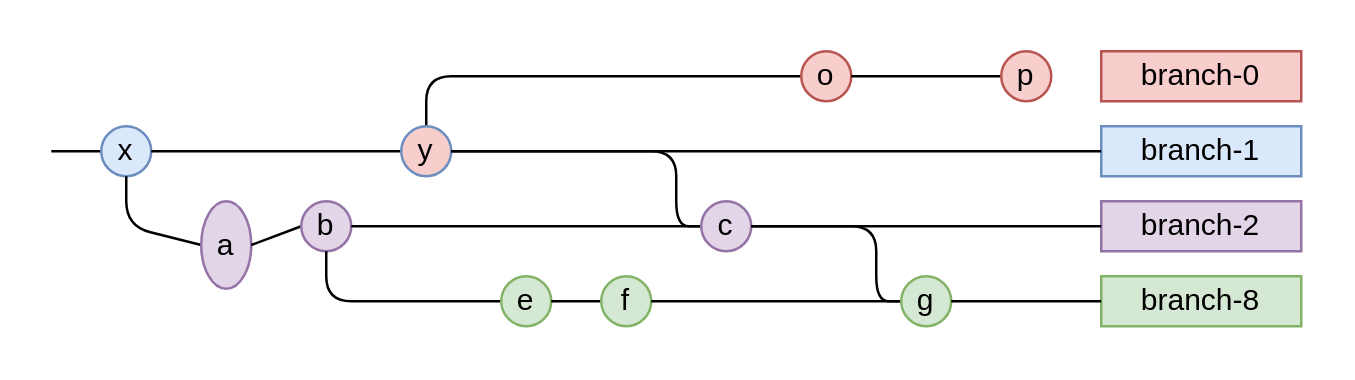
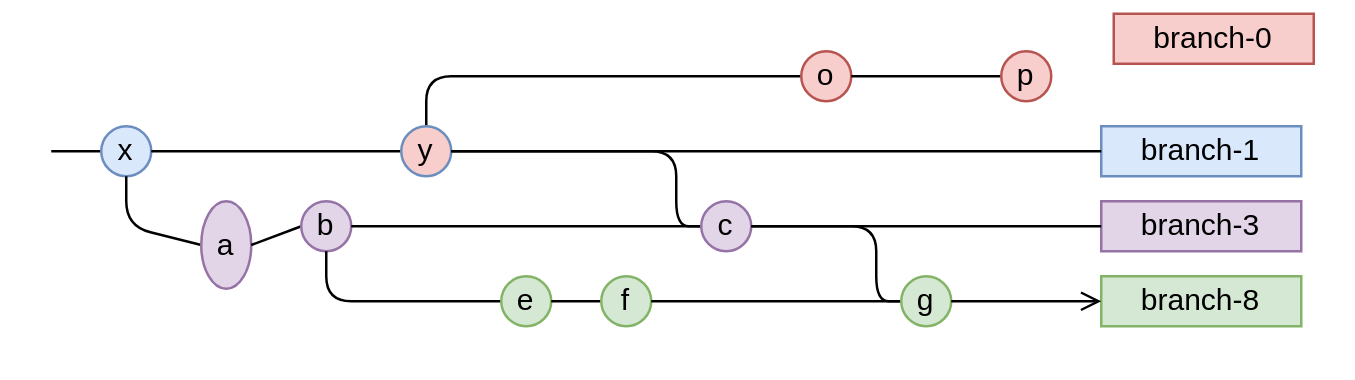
- <mxCell id="2" value="branch-0" style="rounded=0;whiteSpace=wrap;html=1;fillColor=#f8cecc;strokeColor=#b85450;" parent="1" vertex="1"><mxGeometry x="440" y="20" width="80" height="20" as="geometry" /></mxCell>
+ <mxCell id="2" value="branch-0" style="rounded=0;whiteSpace=wrap;html=1;fillColor=#f8cecc;strokeColor=#b85450;" parent="1" vertex="1"><mxGeometry x="445" y="5" width="80" height="20" as="geometry" /></mxCell>
- <mxCell id="13" value="branch-2" style="rounded=0;whiteSpace=wrap;html=1;fillColor=#e1d5e7;strokeColor=#9673a6;" parent="1" vertex="1"><mxGeometry x="440" y="80" width="80" height="20" as="geometry" /></mxCell>
+ <mxCell id="13" value="branch-3" style="rounded=0;whiteSpace=wrap;html=1;fillColor=#e1d5e7;strokeColor=#9673a6;" parent="1" vertex="1"><mxGeometry x="440" y="80" width="80" height="20" as="geometry" /></mxCell>
- <mxCell id="30" value="" style="endArrow=none;html=1;rounded=1;exitX=1;exitY=0.5;exitDx=0;exitDy=0;entryX=0;entryY=0.5;entryDx=0;entryDy=0;" edge="1" parent="1" source="29" target="22"><mxGeometry width="50" height="50" relative="1" as="geometry"><mxPoint x="380" y="120" as="sourcePoint" /><mxPoint x="440" y="120" as="targetPoint" /></mxGeometry></mxCell>
+ <mxCell id="30" value="" style="endArrow=open;html=1;rounded=1;exitX=1;exitY=0.5;exitDx=0;exitDy=0;entryX=0;entryY=0.5;entryDx=0;entryDy=0;" edge="1" parent="1" source="29" target="22"><mxGeometry width="50" height="50" relative="1" as="geometry"><mxPoint x="380" y="120" as="sourcePoint" /><mxPoint x="440" y="120" as="targetPoint" /></mxGeometry></mxCell>
